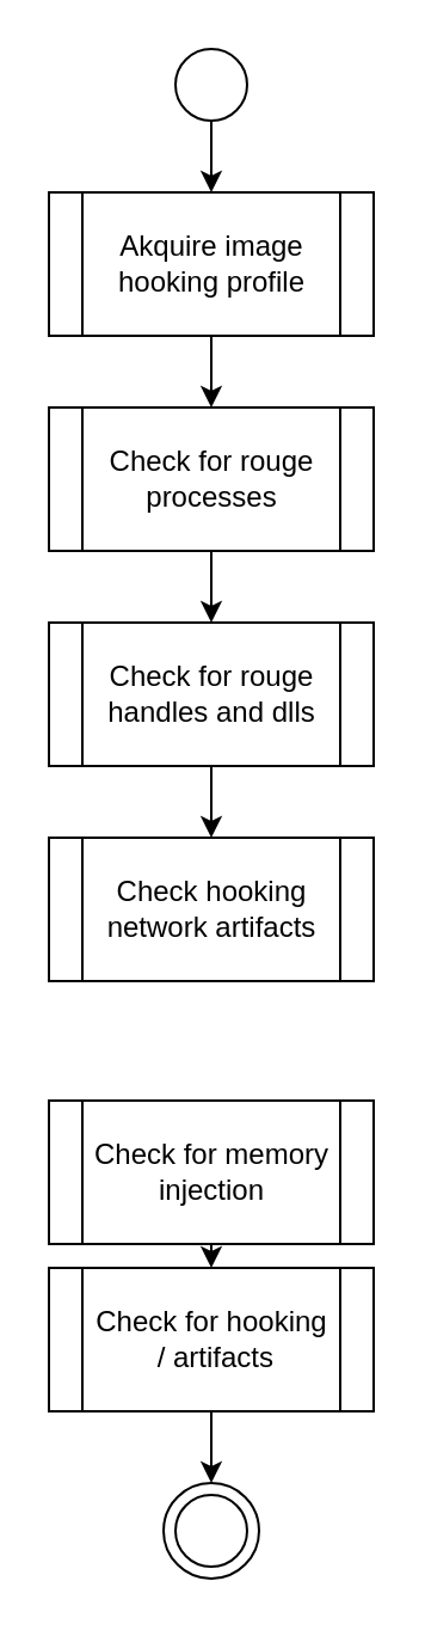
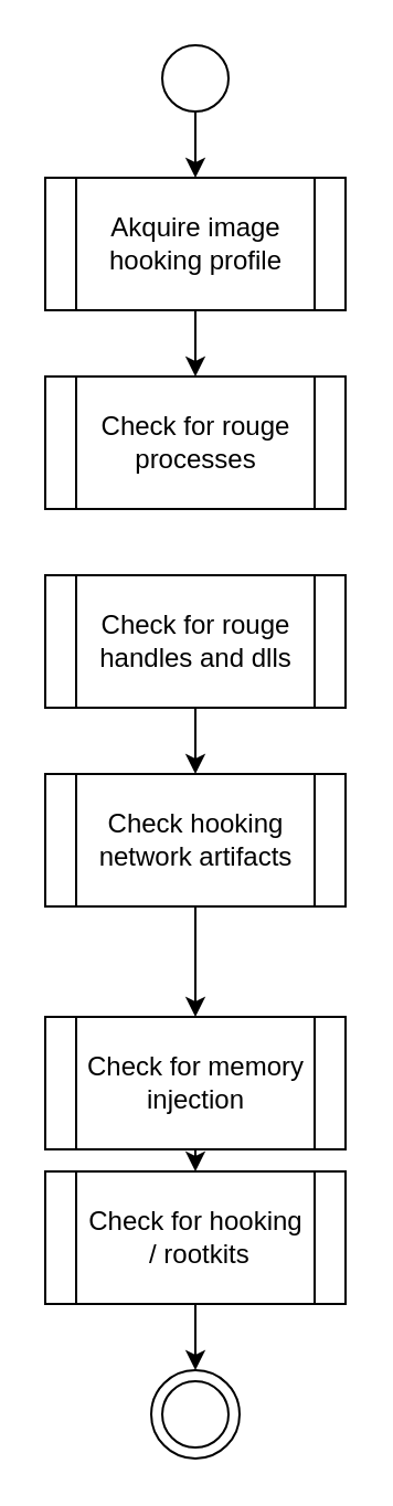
- <mxCell id="4" style="edgeStyle=orthogonalEdgeStyle;rounded=0;orthogonalLoop=1;jettySize=auto;html=1;exitX=0.5;exitY=1;exitDx=0;exitDy=0;entryX=0.5;entryY=0;entryDx=0;entryDy=0;" parent="1" source="5" target="7" edge="1"><mxGeometry relative="1" as="geometry" /></mxCell>
+ <mxCell id="8" style="edgeStyle=orthogonalEdgeStyle;rounded=0;orthogonalLoop=1;jettySize=auto;html=1;exitX=0.5;exitY=1;exitDx=0;exitDy=0;entryX=0.5;entryY=0;entryDx=0;entryDy=0;" parent="1" source="9" target="11" edge="1"><mxGeometry relative="1" as="geometry" /></mxCell>
- <mxCell id="13" value="&lt;div&gt;Check for hooking&lt;/div&gt;&amp;nbsp;/ artifacts" style="shape=process;whiteSpace=wrap;html=1;backgroundOutline=1;" parent="1" vertex="1"><mxGeometry x="20" y="530" width="136" height="60" as="geometry" /></mxCell>
+ <mxCell id="13" value="&lt;div&gt;Check for hooking&lt;/div&gt;&amp;nbsp;/ rootkits" style="shape=process;whiteSpace=wrap;html=1;backgroundOutline=1;" parent="1" vertex="1"><mxGeometry x="20" y="530" width="136" height="60" as="geometry" /></mxCell>
